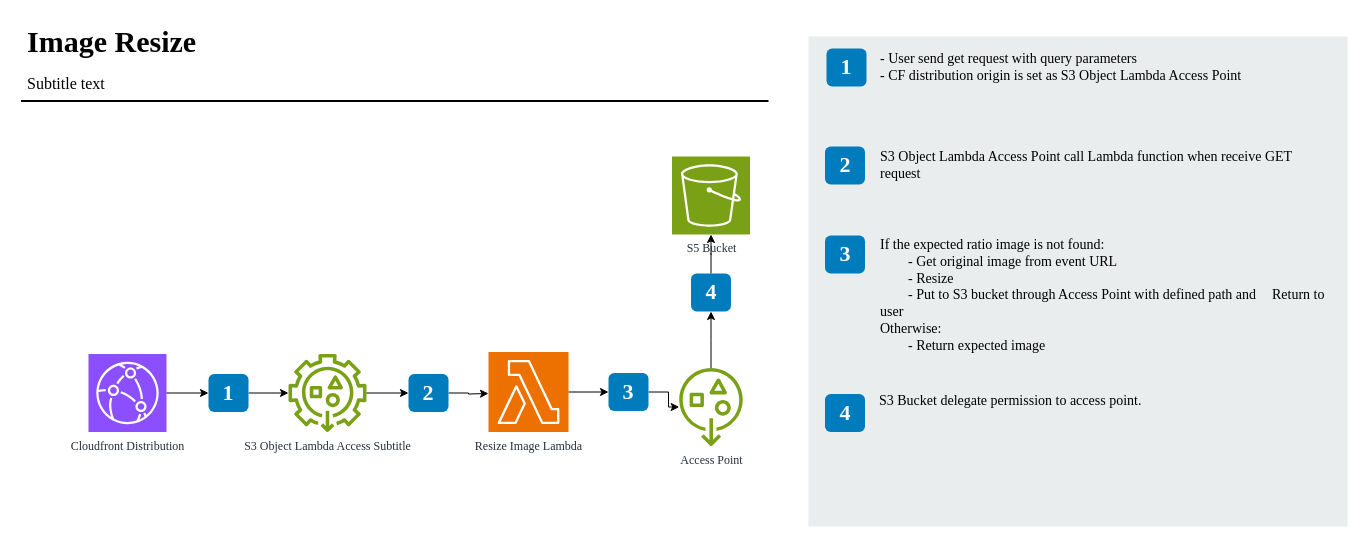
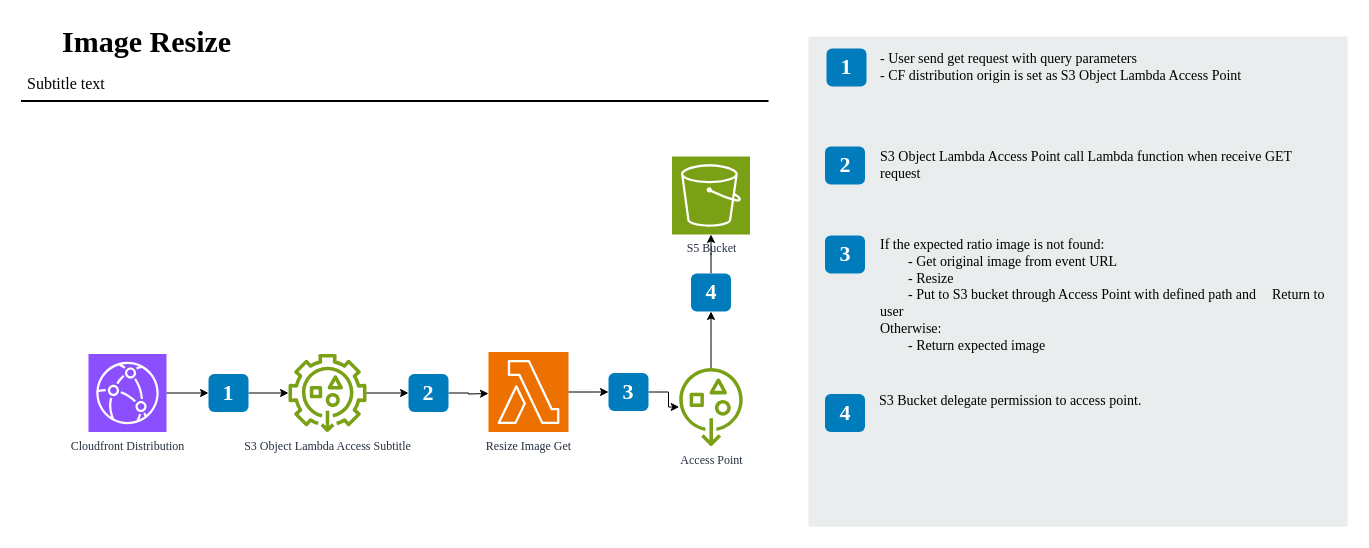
- <mxCell id="2" value="Image Resize" style="text;html=1;resizable=0;points=[];autosize=1;align=left;verticalAlign=top;spacingTop=-4;fontSize=30;fontStyle=1;fontFamily=Comic Sans MS;" parent="1" vertex="1"><mxGeometry x="24.5" y="20.5" width="220" height="40" as="geometry" /></mxCell>
+ <mxCell id="2" value="Image Resize" style="text;html=1;resizable=0;points=[];autosize=1;align=left;verticalAlign=top;spacingTop=-4;fontSize=30;fontStyle=1;fontFamily=Comic Sans MS;" parent="1" vertex="1"><mxGeometry x="59.5" y="20.5" width="220" height="40" as="geometry" /></mxCell>
- <mxCell id="20" value="Resize Image Lambda" style="sketch=0;points=[[0,0,0],[0.25,0,0],[0.5,0,0],[0.75,0,0],[1,0,0],[0,1,0],[0.25,1,0],[0.5,1,0],[0.75,1,0],[1,1,0],[0,0.25,0],[0,0.5,0],[0,0.75,0],[1,0.25,0],[1,0.5,0],[1,0.75,0]];outlineConnect=0;fontColor=#232F3E;fillColor=#ED7100;strokeColor=#ffffff;dashed=0;verticalLabelPosition=bottom;verticalAlign=top;align=center;html=1;fontSize=12;fontStyle=0;aspect=fixed;shape=mxgraph.aws4.resourceIcon;resIcon=mxgraph.aws4.lambda;fontFamily=Comic Sans MS;" vertex="1" parent="1"><mxGeometry x="488" y="351.5" width="80" height="80" as="geometry" /></mxCell>
+ <mxCell id="20" value="Resize Image Get" style="sketch=0;points=[[0,0,0],[0.25,0,0],[0.5,0,0],[0.75,0,0],[1,0,0],[0,1,0],[0.25,1,0],[0.5,1,0],[0.75,1,0],[1,1,0],[0,0.25,0],[0,0.5,0],[0,0.75,0],[1,0.25,0],[1,0.5,0],[1,0.75,0]];outlineConnect=0;fontColor=#232F3E;fillColor=#ED7100;strokeColor=#ffffff;dashed=0;verticalLabelPosition=bottom;verticalAlign=top;align=center;html=1;fontSize=12;fontStyle=0;aspect=fixed;shape=mxgraph.aws4.resourceIcon;resIcon=mxgraph.aws4.lambda;fontFamily=Comic Sans MS;" vertex="1" parent="1"><mxGeometry x="488" y="351.5" width="80" height="80" as="geometry" /></mxCell>
